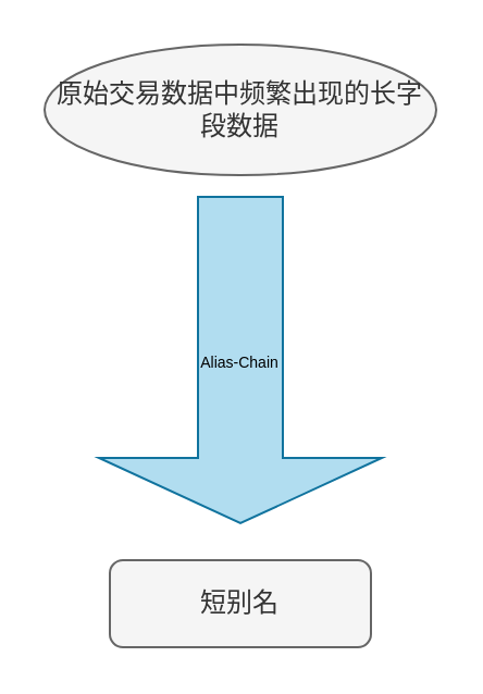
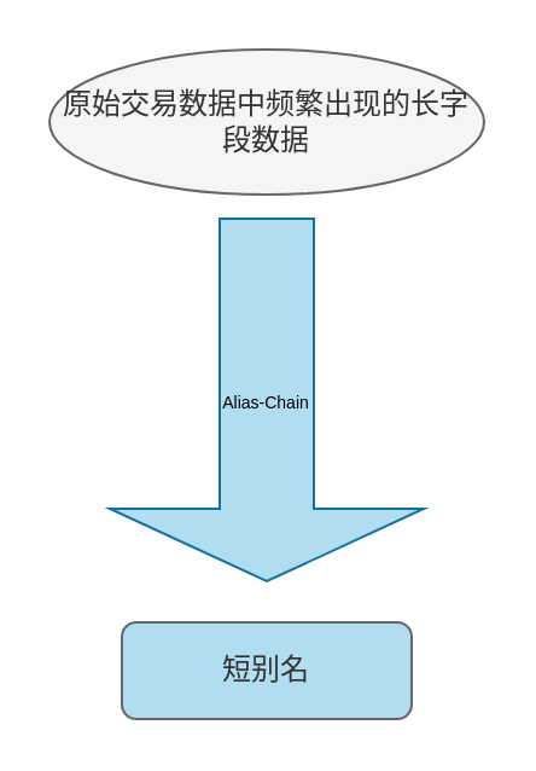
- <mxCell id="4" value="短别名" style="rounded=1;whiteSpace=wrap;html=1;fillColor=#f5f5f5;strokeColor=#666666;fontColor=#333333;" parent="1" vertex="1"><mxGeometry x="50" y="257" width="120" height="40" as="geometry" /></mxCell>
+ <mxCell id="4" value="短别名" style="rounded=1;whiteSpace=wrap;html=1;fillColor=#b1ddf0;strokeColor=#666666;fontColor=#333333;" parent="1" vertex="1"><mxGeometry x="50" y="257" width="120" height="40" as="geometry" /></mxCell>
